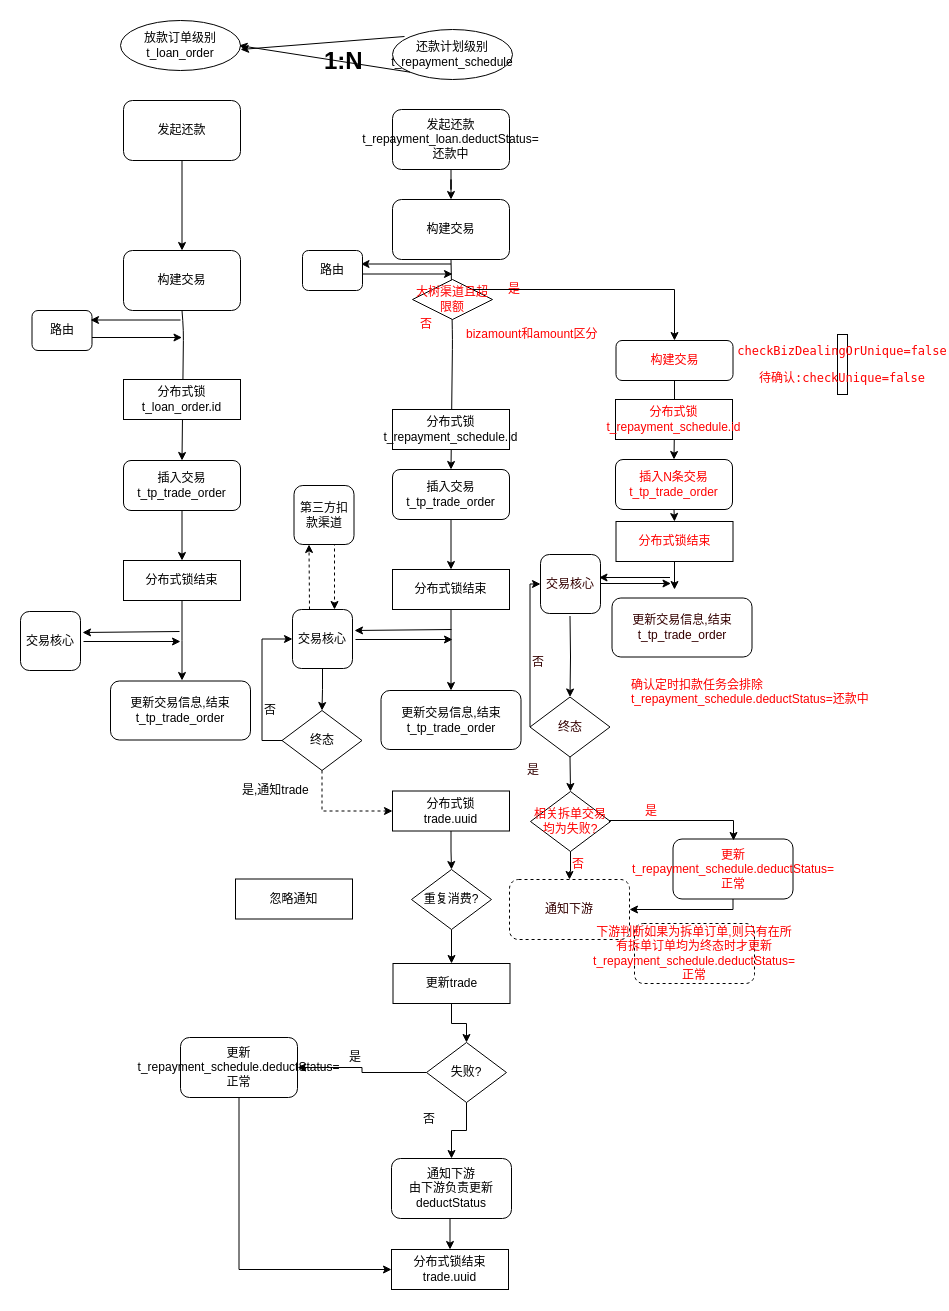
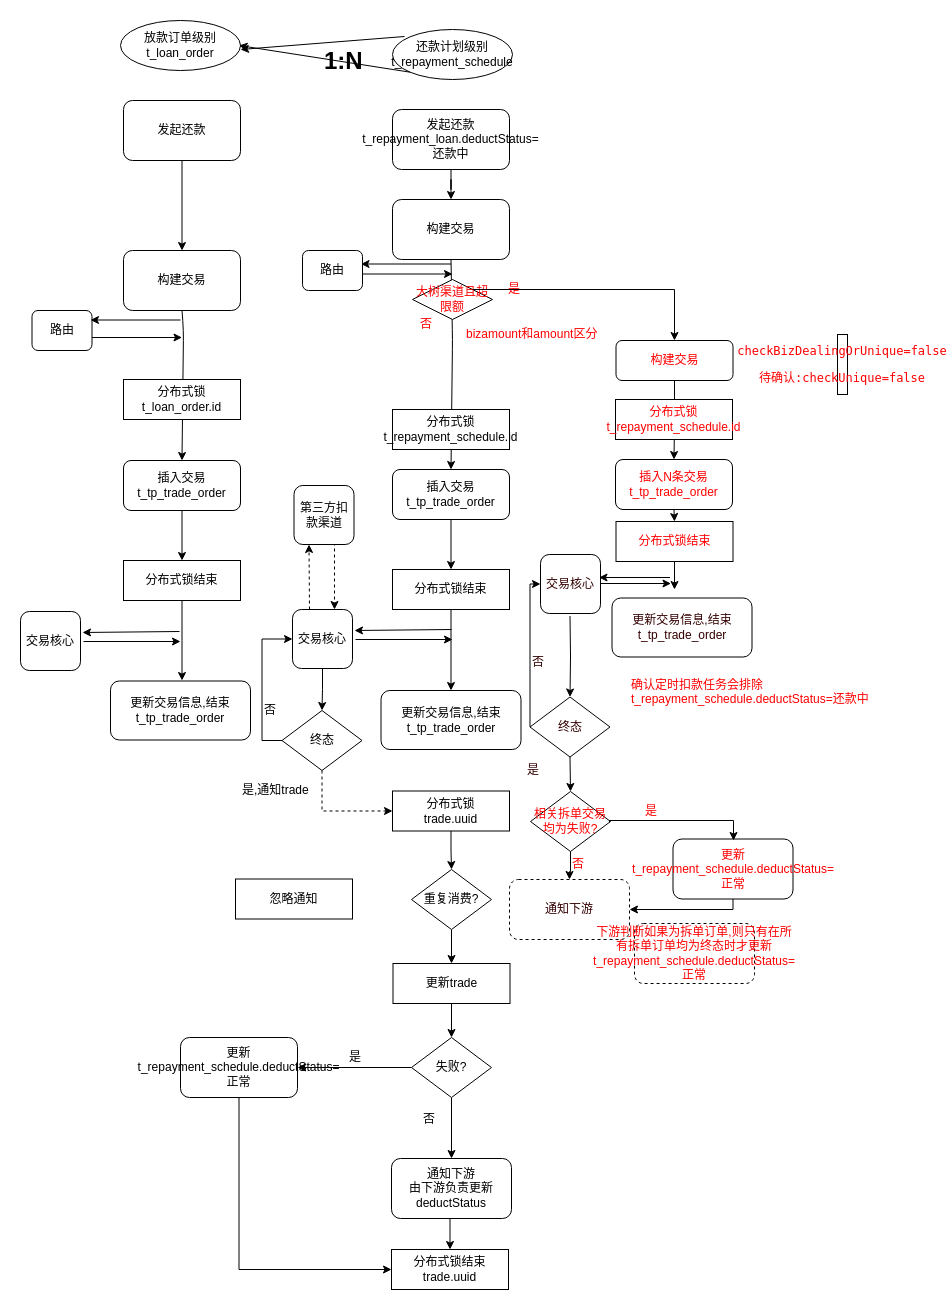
- <mxCell id="96" value="失败?" style="rhombus;whiteSpace=wrap;html=1;" parent="1" vertex="1"><mxGeometry x="426" y="1042" width="80" height="60" as="geometry" /></mxCell>
+ <mxCell id="96" value="失败?" style="rhombus;whiteSpace=wrap;html=1;" parent="1" vertex="1"><mxGeometry x="411" y="1037" width="80" height="60" as="geometry" /></mxCell>
